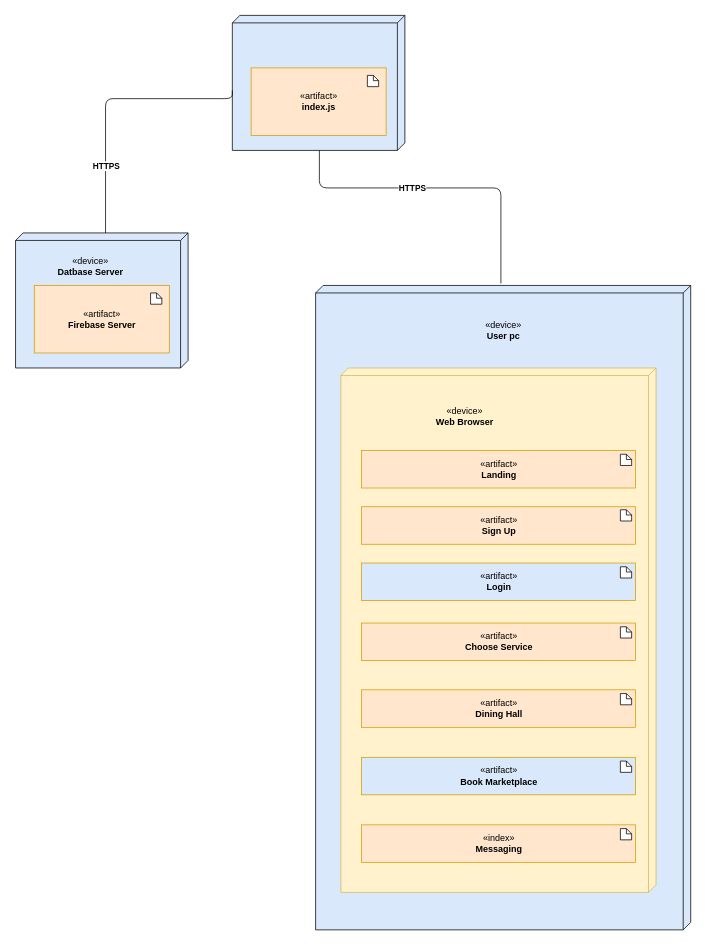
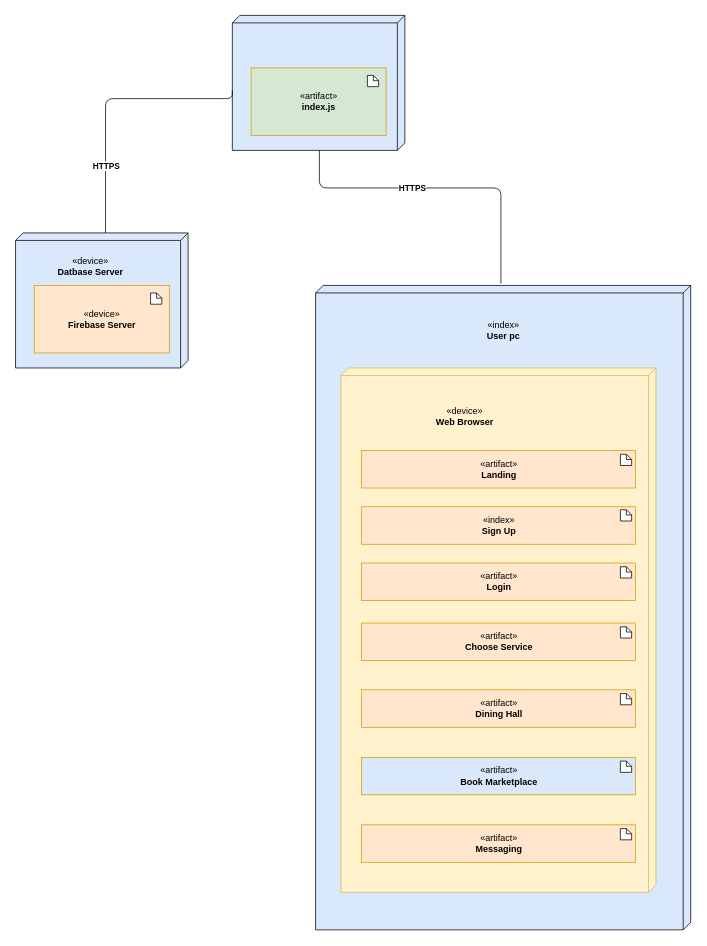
- <mxCell id="8" value="«artifact»&lt;br&gt;&lt;b&gt;index.js&lt;/b&gt;" style="html=1;dropTarget=0;fillColor=#ffe6cc;strokeColor=#d79b00;" parent="1" vertex="1"><mxGeometry x="334" y="90" width="180" height="90" as="geometry" /></mxCell>
+ <mxCell id="8" value="«artifact»&lt;br&gt;&lt;b&gt;index.js&lt;/b&gt;" style="html=1;dropTarget=0;fillColor=#d5e8d4;strokeColor=#d79b00;" parent="1" vertex="1"><mxGeometry x="334" y="90" width="180" height="90" as="geometry" /></mxCell>
- <mxCell id="4" value="«artifact»&lt;br&gt;&lt;b&gt;Firebase Server&lt;/b&gt;" style="html=1;dropTarget=0;fillColor=#ffe6cc;strokeColor=#d79b00;" parent="1" vertex="1"><mxGeometry x="45" y="380" width="180" height="90" as="geometry" /></mxCell>
+ <mxCell id="4" value="«device»&lt;br&gt;&lt;b&gt;Firebase Server&lt;/b&gt;" style="html=1;dropTarget=0;fillColor=#ffe6cc;strokeColor=#d79b00;" parent="1" vertex="1"><mxGeometry x="45" y="380" width="180" height="90" as="geometry" /></mxCell>
- <mxCell id="10" value="«device»&lt;br&gt;&lt;b&gt;User pc&lt;/b&gt;" style="text;html=1;align=center;verticalAlign=middle;resizable=0;points=[];autosize=1;" parent="1" vertex="1"><mxGeometry x="640" y="425" width="60" height="30" as="geometry" /></mxCell>
+ <mxCell id="10" value="«index»&lt;br&gt;&lt;b&gt;User pc&lt;/b&gt;" style="text;html=1;align=center;verticalAlign=middle;resizable=0;points=[];autosize=1;" parent="1" vertex="1"><mxGeometry x="640" y="425" width="60" height="30" as="geometry" /></mxCell>
- <mxCell id="15" value="«artifact»&lt;br&gt;&lt;b&gt;Sign Up&lt;/b&gt;" style="html=1;dropTarget=0;fillColor=#ffe6cc;strokeColor=#d79b00;" parent="1" vertex="1"><mxGeometry x="481.25" y="675" width="365" height="50" as="geometry" /></mxCell>
+ <mxCell id="15" value="«index»&lt;br&gt;&lt;b&gt;Sign Up&lt;/b&gt;" style="html=1;dropTarget=0;fillColor=#ffe6cc;strokeColor=#d79b00;" parent="1" vertex="1"><mxGeometry x="481.25" y="675" width="365" height="50" as="geometry" /></mxCell>
- <mxCell id="17" value="«artifact»&lt;br&gt;&lt;b&gt;Login&lt;/b&gt;" style="html=1;dropTarget=0;fillColor=#dae8fc;strokeColor=#d79b00;" parent="1" vertex="1"><mxGeometry x="481.25" y="750" width="365" height="50" as="geometry" /></mxCell>
+ <mxCell id="17" value="«artifact»&lt;br&gt;&lt;b&gt;Login&lt;/b&gt;" style="html=1;dropTarget=0;fillColor=#ffe6cc;strokeColor=#d79b00;" parent="1" vertex="1"><mxGeometry x="481.25" y="750" width="365" height="50" as="geometry" /></mxCell>
- <mxCell id="29" value="«index»&lt;br&gt;&lt;b&gt;Messaging&lt;/b&gt;" style="html=1;dropTarget=0;fillColor=#ffe6cc;strokeColor=#d79b00;" vertex="1" parent="1"><mxGeometry x="481.25" y="1099" width="365" height="50" as="geometry" /></mxCell>
+ <mxCell id="29" value="«artifact»&lt;br&gt;&lt;b&gt;Messaging&lt;/b&gt;" style="html=1;dropTarget=0;fillColor=#ffe6cc;strokeColor=#d79b00;" vertex="1" parent="1"><mxGeometry x="481.25" y="1099" width="365" height="50" as="geometry" /></mxCell>
